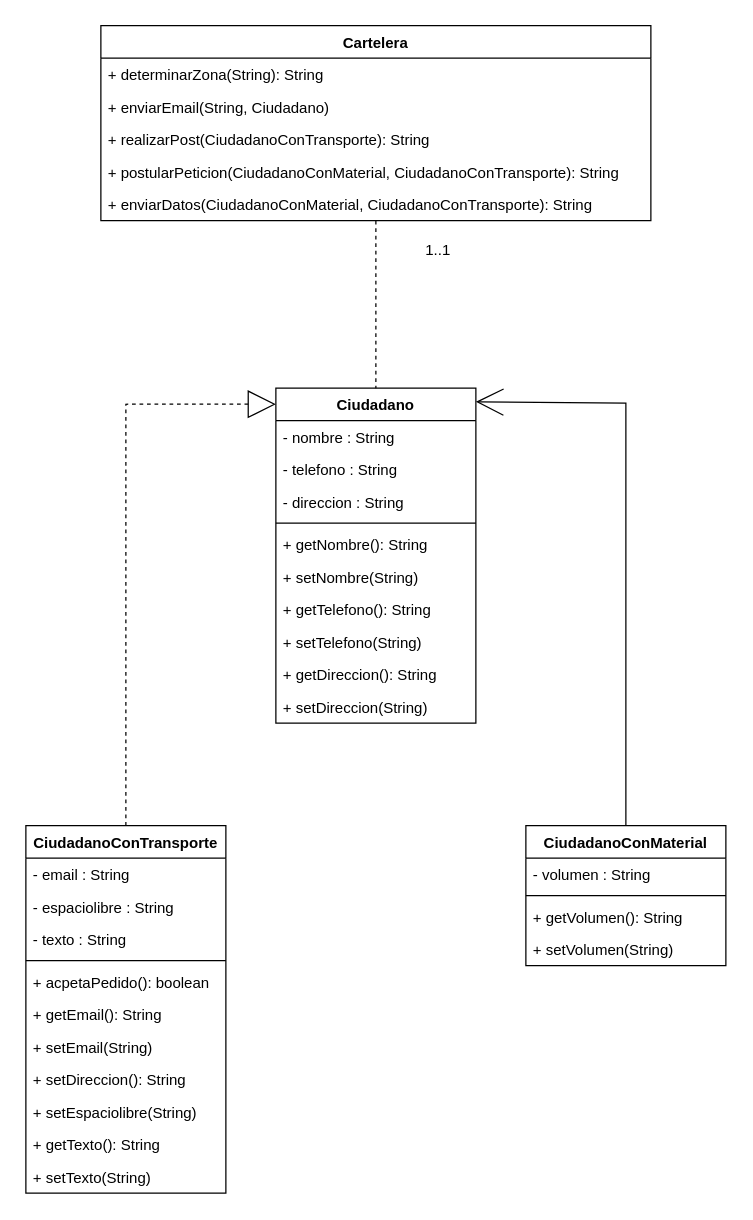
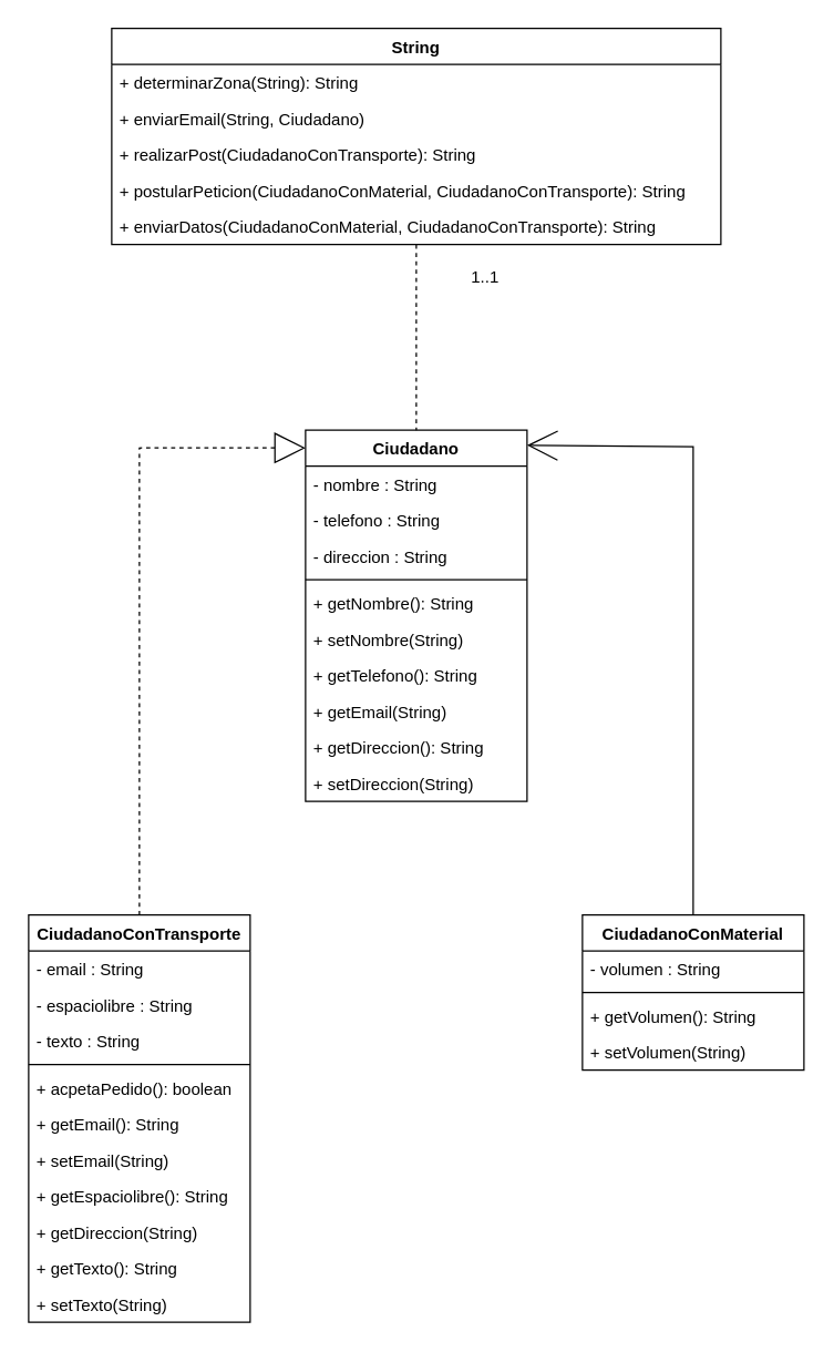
- <mxCell id="33" value="Cartelera" style="swimlane;fontStyle=1;childLayout=stackLayout;horizontal=1;startSize=26;fillColor=none;horizontalStack=0;resizeParent=1;resizeParentMax=0;resizeLast=0;collapsible=1;marginBottom=0;" parent="1" vertex="1"><mxGeometry x="80" y="20" width="440" height="156" as="geometry" /></mxCell>
+ <mxCell id="33" value="String" style="swimlane;fontStyle=1;childLayout=stackLayout;horizontal=1;startSize=26;fillColor=none;horizontalStack=0;resizeParent=1;resizeParentMax=0;resizeLast=0;collapsible=1;marginBottom=0;" parent="1" vertex="1"><mxGeometry x="80" y="20" width="440" height="156" as="geometry" /></mxCell>
- <mxCell id="28" value="+ setTelefono(String)" style="text;strokeColor=none;fillColor=none;align=left;verticalAlign=top;spacingLeft=4;spacingRight=4;overflow=hidden;rotatable=0;points=[[0,0.5],[1,0.5]];portConstraint=eastwest;" parent="20" vertex="1"><mxGeometry y="190" width="160" height="26" as="geometry" /></mxCell>
+ <mxCell id="28" value="+ getEmail(String)" style="text;strokeColor=none;fillColor=none;align=left;verticalAlign=top;spacingLeft=4;spacingRight=4;overflow=hidden;rotatable=0;points=[[0,0.5],[1,0.5]];portConstraint=eastwest;" parent="20" vertex="1"><mxGeometry y="190" width="160" height="26" as="geometry" /></mxCell>
- <mxCell id="11" value="+ setDireccion(): String" style="text;strokeColor=none;fillColor=none;align=left;verticalAlign=top;spacingLeft=4;spacingRight=4;overflow=hidden;rotatable=0;points=[[0,0.5],[1,0.5]];portConstraint=eastwest;" parent="3" vertex="1"><mxGeometry y="190" width="160" height="26" as="geometry" /></mxCell>
+ <mxCell id="11" value="+ getEspaciolibre(): String" style="text;strokeColor=none;fillColor=none;align=left;verticalAlign=top;spacingLeft=4;spacingRight=4;overflow=hidden;rotatable=0;points=[[0,0.5],[1,0.5]];portConstraint=eastwest;" parent="3" vertex="1"><mxGeometry y="190" width="160" height="26" as="geometry" /></mxCell>
- <mxCell id="12" value="+ setEspaciolibre(String)" style="text;strokeColor=none;fillColor=none;align=left;verticalAlign=top;spacingLeft=4;spacingRight=4;overflow=hidden;rotatable=0;points=[[0,0.5],[1,0.5]];portConstraint=eastwest;" parent="3" vertex="1"><mxGeometry y="216" width="160" height="26" as="geometry" /></mxCell>
+ <mxCell id="12" value="+ getDireccion(String)" style="text;strokeColor=none;fillColor=none;align=left;verticalAlign=top;spacingLeft=4;spacingRight=4;overflow=hidden;rotatable=0;points=[[0,0.5],[1,0.5]];portConstraint=eastwest;" parent="3" vertex="1"><mxGeometry y="216" width="160" height="26" as="geometry" /></mxCell>
